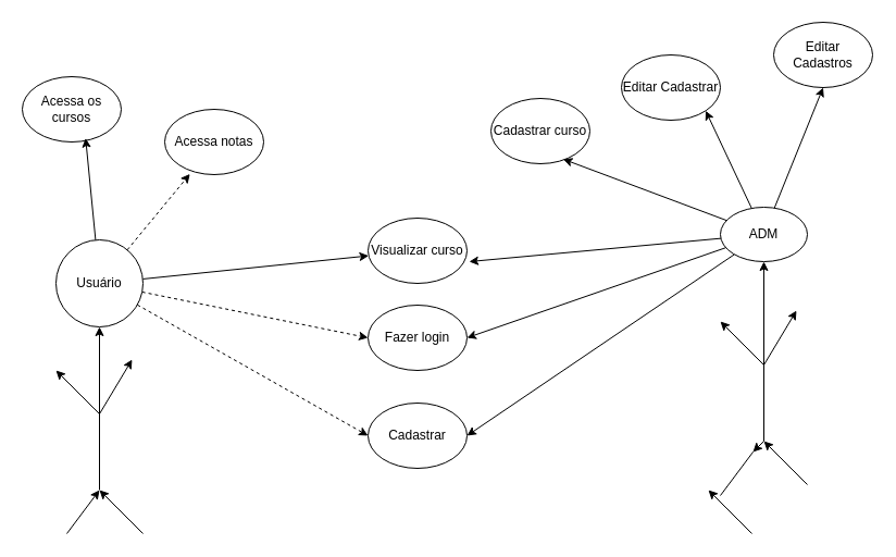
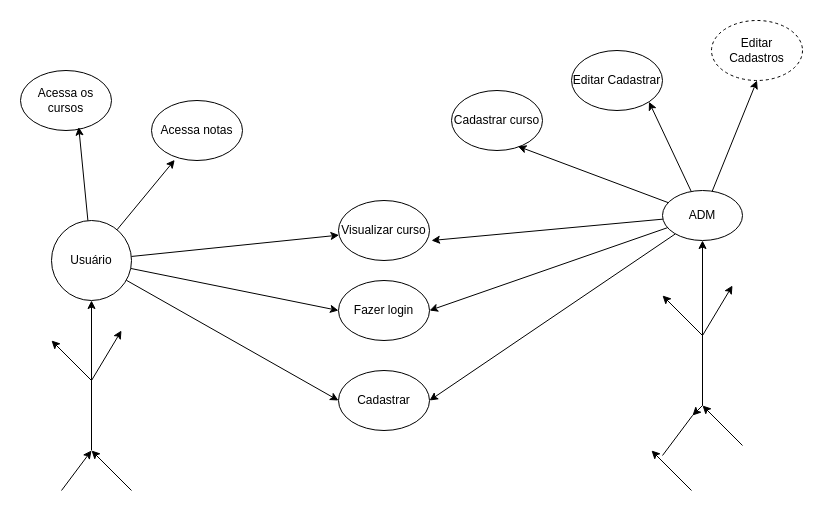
- <mxCell id="6" value="&lt;font style=&quot;vertical-align: inherit;&quot;&gt;&lt;font style=&quot;vertical-align: inherit;&quot;&gt;&lt;font style=&quot;vertical-align: inherit;&quot;&gt;&lt;font style=&quot;vertical-align: inherit;&quot;&gt;Editar Cadastros&lt;/font&gt;&lt;/font&gt;&lt;/font&gt;&lt;/font&gt;" style="ellipse;whiteSpace=wrap;html=1;" vertex="1" parent="1"><mxGeometry x="711" width="91" height="60" as="geometry" y="20" /></mxCell>
+ <mxCell id="6" value="&lt;font style=&quot;vertical-align: inherit;&quot;&gt;&lt;font style=&quot;vertical-align: inherit;&quot;&gt;&lt;font style=&quot;vertical-align: inherit;&quot;&gt;&lt;font style=&quot;vertical-align: inherit;&quot;&gt;Editar Cadastros&lt;/font&gt;&lt;/font&gt;&lt;/font&gt;&lt;/font&gt;" style="ellipse;whiteSpace=wrap;html=1;dashed=1;" vertex="1" parent="1"><mxGeometry x="711" width="91" height="60" as="geometry" y="20" /></mxCell>
- <mxCell id="30" style="edgeStyle=none;rounded=0;orthogonalLoop=1;jettySize=auto;html=1;entryX=0.255;entryY=0.99;entryDx=0;entryDy=0;entryPerimeter=0;dashed=1;" edge="1" parent="1" source="14" target="8"><mxGeometry relative="1" as="geometry" /></mxCell>
+ <mxCell id="30" style="edgeStyle=none;rounded=0;orthogonalLoop=1;jettySize=auto;html=1;entryX=0.255;entryY=0.99;entryDx=0;entryDy=0;entryPerimeter=0;" edge="1" parent="1" source="14" target="8"><mxGeometry relative="1" as="geometry" /></mxCell>
- <mxCell id="13" style="edgeStyle=none;rounded=0;orthogonalLoop=1;jettySize=auto;html=1;entryX=0;entryY=0.5;entryDx=0;entryDy=0;dashed=1;" edge="1" parent="1" source="14" target="2"><mxGeometry relative="1" as="geometry" /></mxCell>
+ <mxCell id="13" style="edgeStyle=none;rounded=0;orthogonalLoop=1;jettySize=auto;html=1;entryX=0;entryY=0.5;entryDx=0;entryDy=0;" edge="1" parent="1" source="14" target="2"><mxGeometry relative="1" as="geometry" /></mxCell>
- <mxCell id="11" style="edgeStyle=none;rounded=0;orthogonalLoop=1;jettySize=auto;html=1;entryX=0;entryY=0.5;entryDx=0;entryDy=0;dashed=1;" edge="1" parent="1" source="14" target="3"><mxGeometry relative="1" as="geometry" /></mxCell>
+ <mxCell id="11" style="edgeStyle=none;rounded=0;orthogonalLoop=1;jettySize=auto;html=1;entryX=0;entryY=0.5;entryDx=0;entryDy=0;" edge="1" parent="1" source="14" target="3"><mxGeometry relative="1" as="geometry" /></mxCell>
